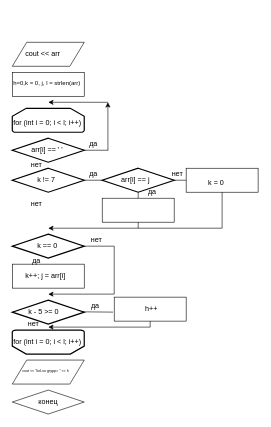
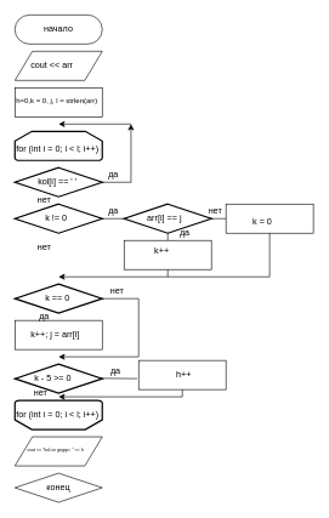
+ <mxCell id="2" value="начало" style="rounded=1;whiteSpace=wrap;html=1;arcSize=50;" vertex="1" parent="1"><mxGeometry x="20" y="20" width="120" height="40" as="geometry" /></mxCell>
- <mxCell id="20" value="arr[i] == ' '" style="text;html=1;" vertex="1" parent="1"><mxGeometry x="50" y="235" width="80" height="30" as="geometry" /></mxCell>
+ <mxCell id="20" value="kol[i] == ' '" style="text;html=1;" vertex="1" parent="1"><mxGeometry x="50" y="235" width="80" height="30" as="geometry" /></mxCell>
- <mxCell id="24" value="k != 7" style="text;html=1;" vertex="1" parent="1"><mxGeometry x="60" y="285" width="60" height="30" as="geometry" /></mxCell>
+ <mxCell id="24" value="k != 0" style="text;html=1;" vertex="1" parent="1"><mxGeometry x="60" y="285" width="60" height="30" as="geometry" /></mxCell>
+ <mxCell id="28" value="k++" style="text;html=1;" vertex="1" parent="1"><mxGeometry x="210" y="330" width="50" height="30" as="geometry" /></mxCell>
